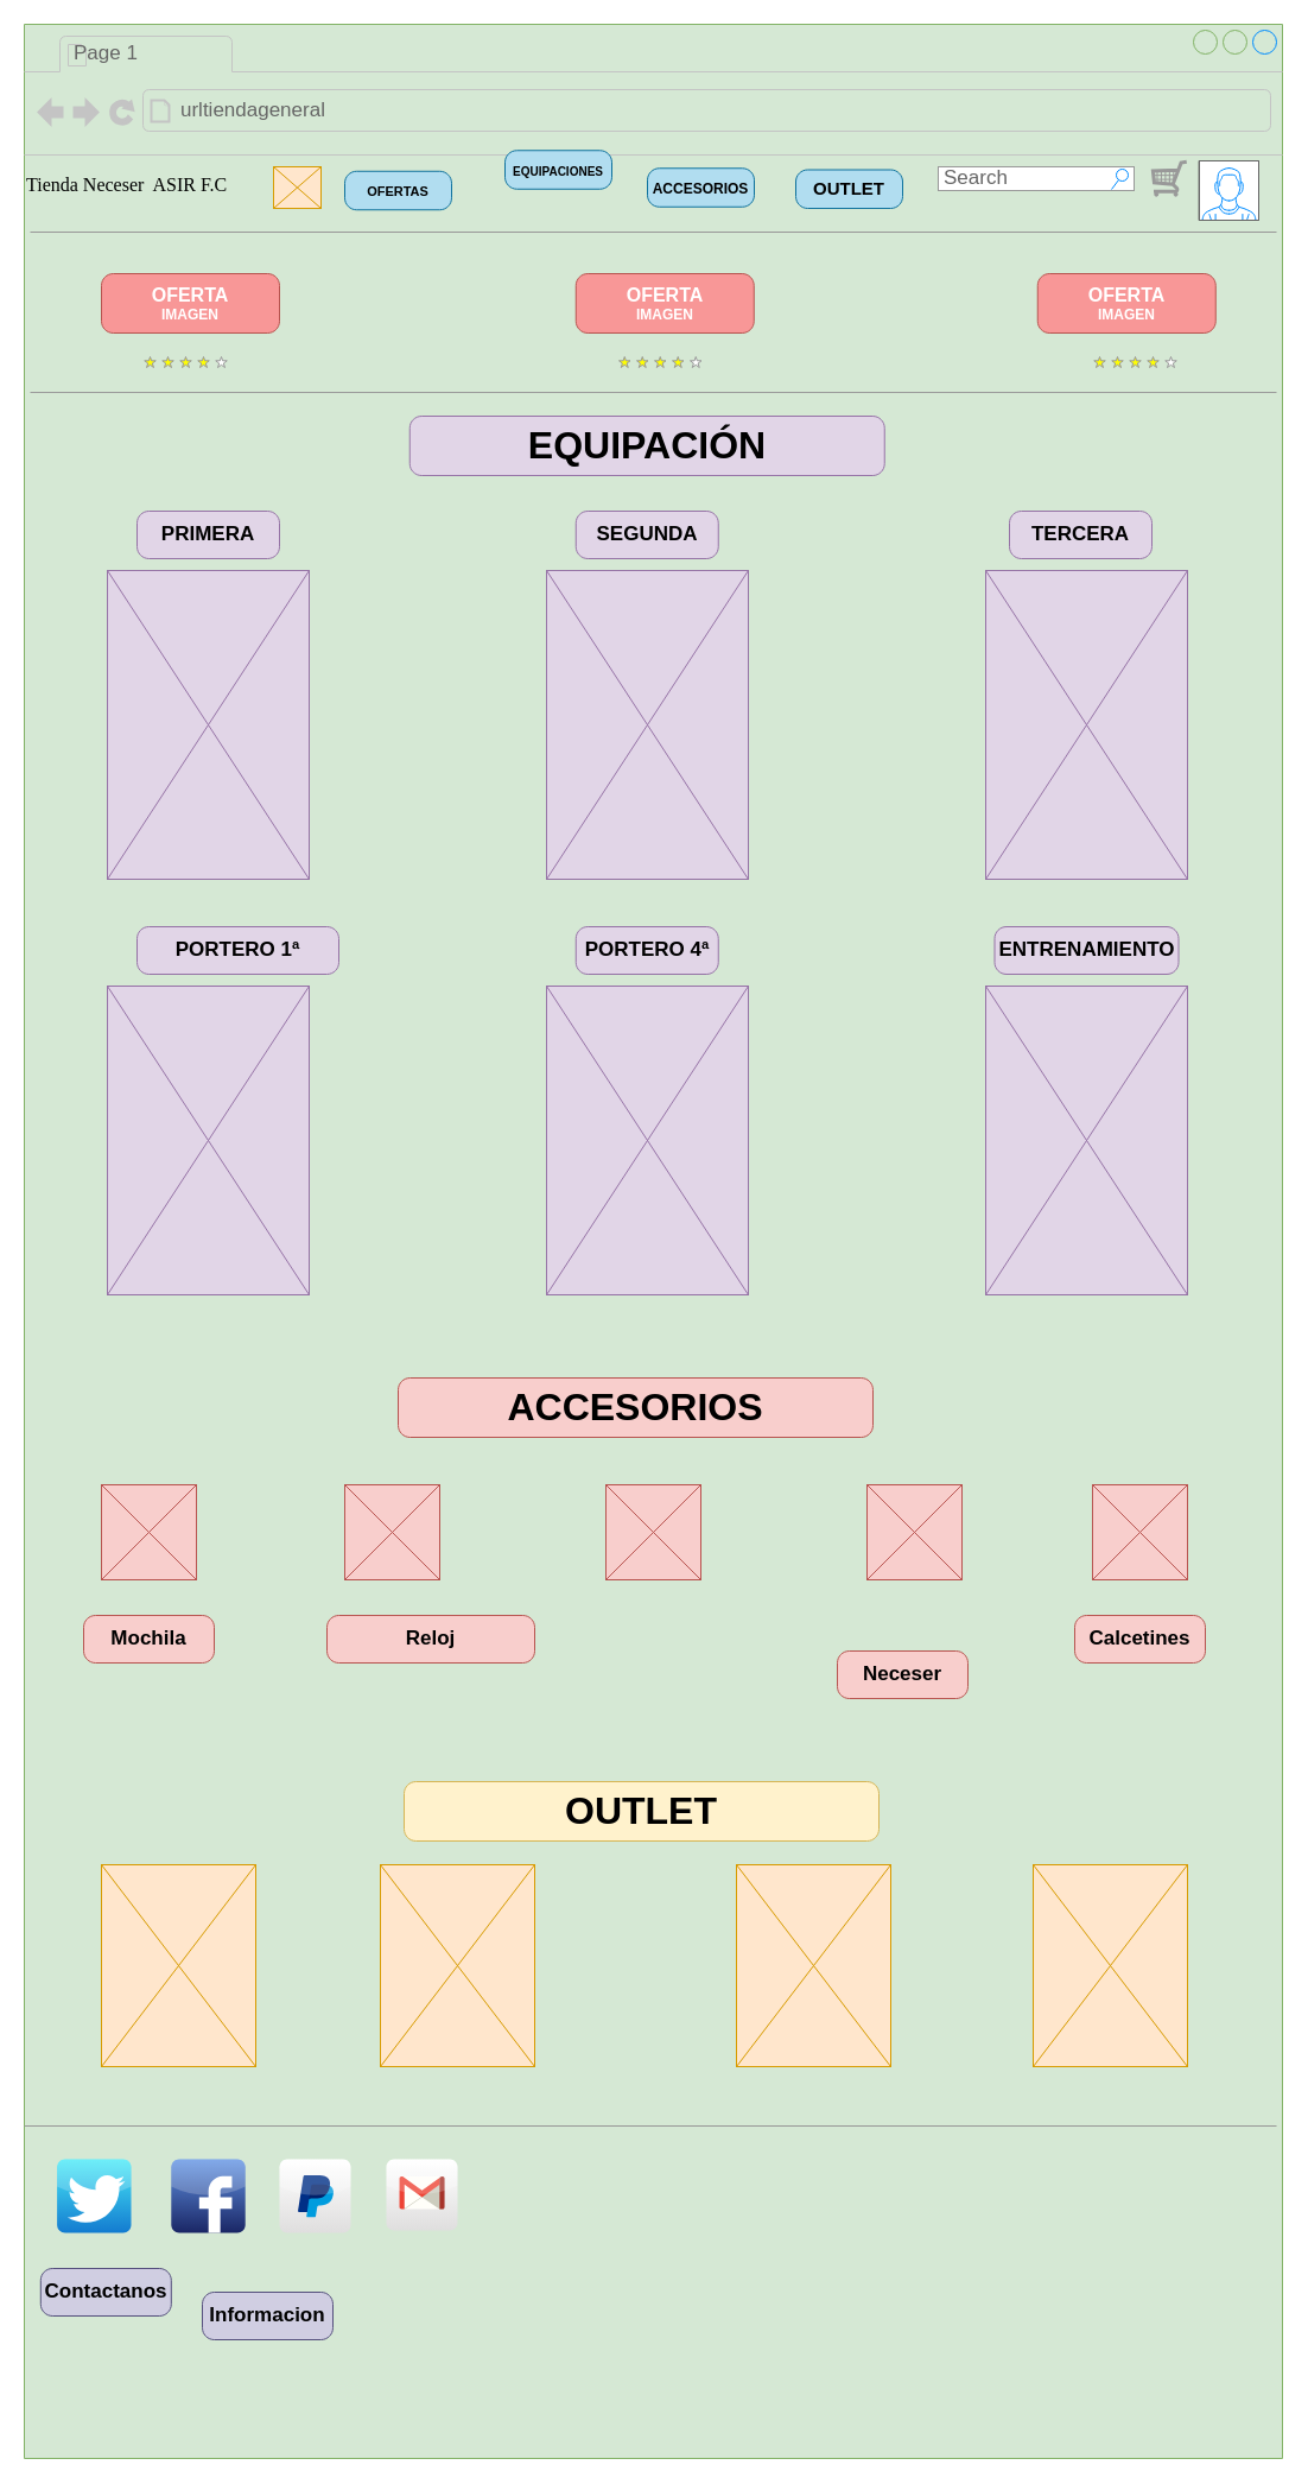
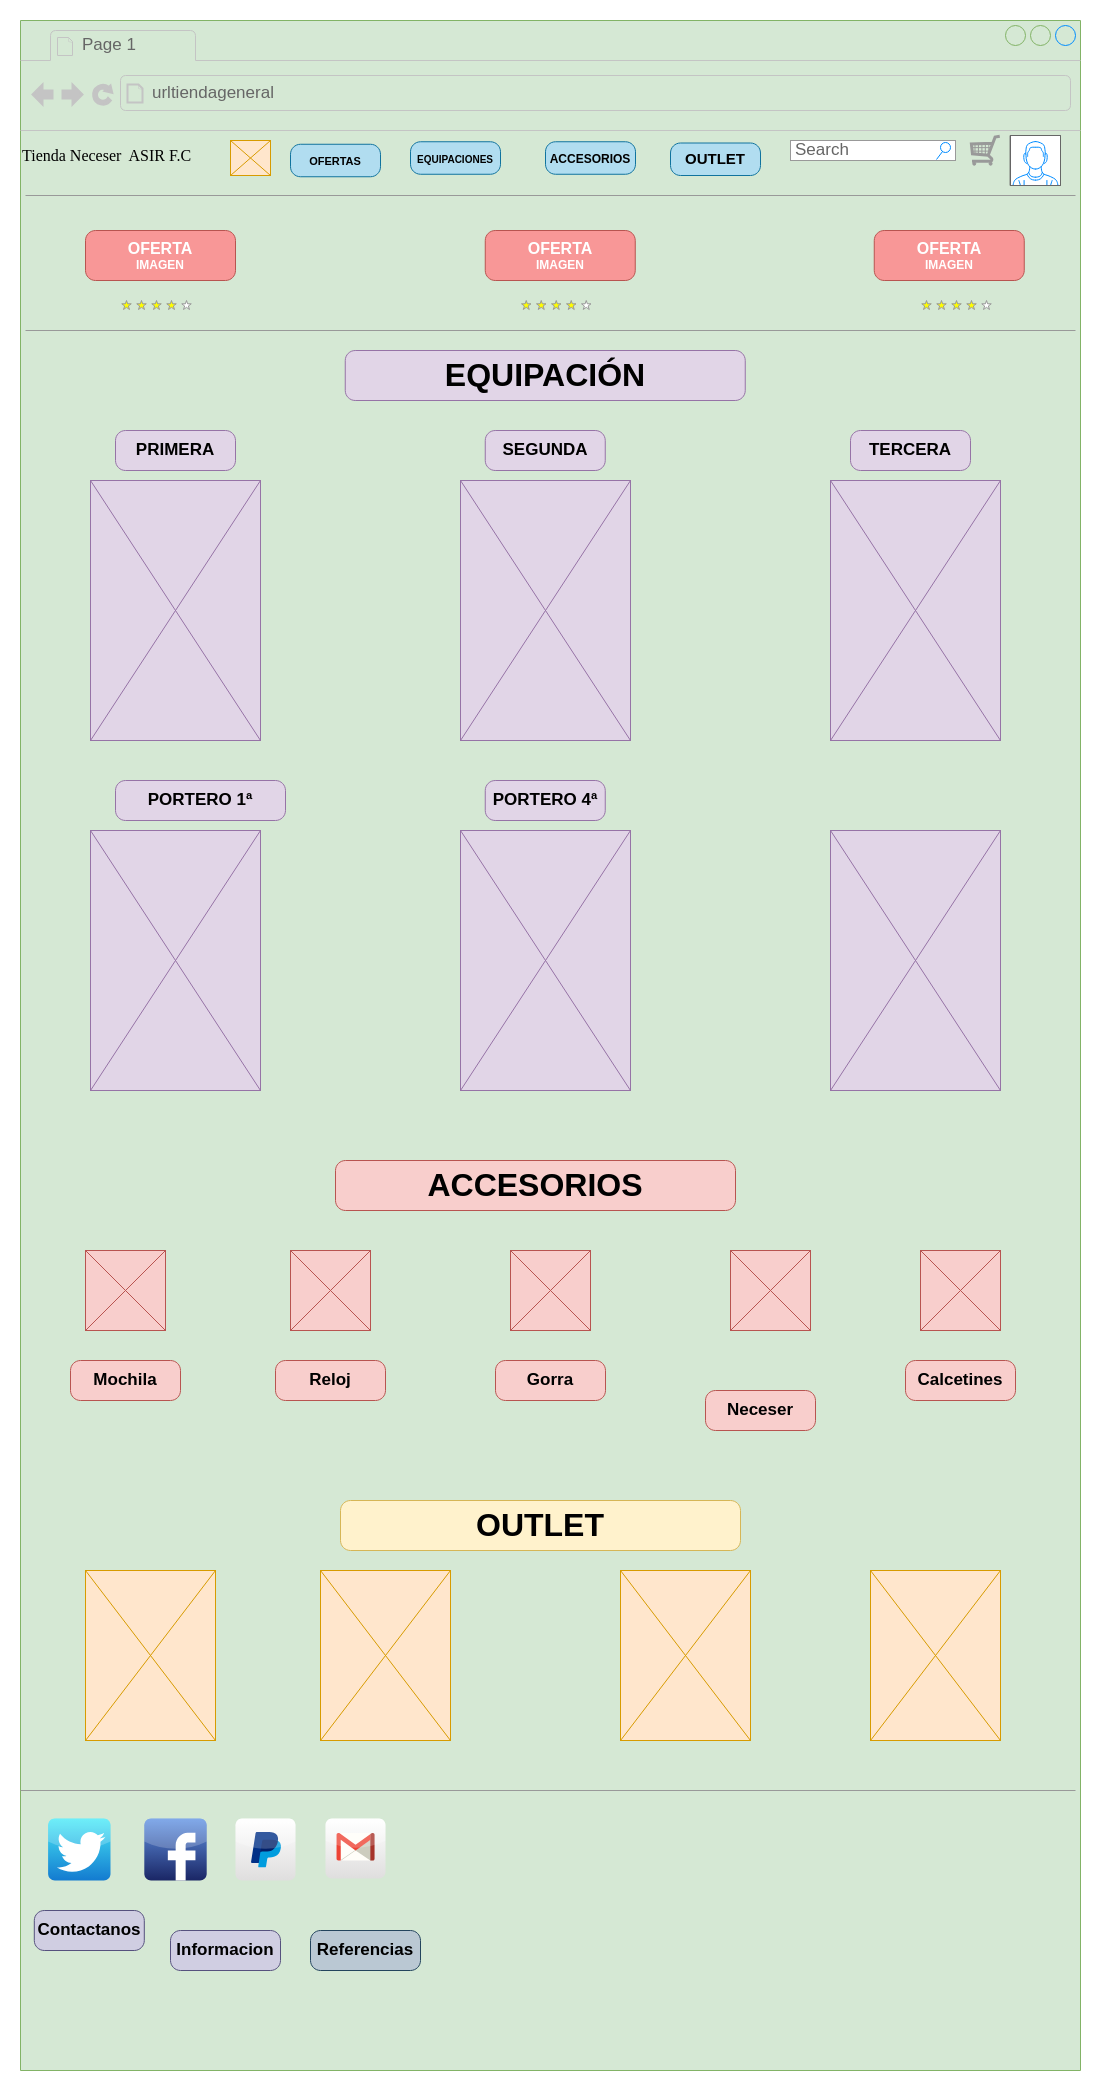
- <mxCell id="3" value="Page 1" style="strokeWidth=1;shadow=0;dashed=0;align=center;html=1;shape=mxgraph.mockup.containers.anchor;fontSize=17;fontColor=#666666;align=left;" parent="2" vertex="1"><mxGeometry x="40" y="12" width="110" height="26" as="geometry" /></mxCell>
+ <mxCell id="3" value="Page 1" style="strokeWidth=1;shadow=0;dashed=0;align=center;html=1;shape=mxgraph.mockup.containers.anchor;fontSize=17;fontColor=#666666;align=left;" parent="2" vertex="1"><mxGeometry x="60" y="12" width="110" height="26" as="geometry" /></mxCell>
- <mxCell id="47" value="&lt;font style=&quot;font-size: 10px;&quot;&gt;EQUIPACIONES&lt;/font&gt;" style="strokeWidth=1;shadow=0;dashed=0;align=center;html=1;shape=mxgraph.mockup.buttons.button;strokeColor=#10739e;mainText=;buttonStyle=round;fontSize=17;fontStyle=1;fillColor=#b1ddf0;whiteSpace=wrap;" vertex="1" parent="2"><mxGeometry x="405" y="106.25" width="90" height="32.5" as="geometry" /></mxCell>
+ <mxCell id="47" value="&lt;font style=&quot;font-size: 10px;&quot;&gt;EQUIPACIONES&lt;/font&gt;" style="strokeWidth=1;shadow=0;dashed=0;align=center;html=1;shape=mxgraph.mockup.buttons.button;strokeColor=#10739e;mainText=;buttonStyle=round;fontSize=17;fontStyle=1;fillColor=#b1ddf0;whiteSpace=wrap;" vertex="1" parent="2"><mxGeometry x="390" y="121.25" width="90" height="32.5" as="geometry" /></mxCell>
- <mxCell id="25" value="ENTRENAMIENTO" style="strokeWidth=1;shadow=0;dashed=0;align=center;html=1;shape=mxgraph.mockup.buttons.button;strokeColor=#9673a6;mainText=;buttonStyle=round;fontSize=17;fontStyle=1;fillColor=#e1d5e7;whiteSpace=wrap;" vertex="1" parent="2"><mxGeometry x="817.5" y="760" width="155" height="40" as="geometry" /></mxCell>
- <mxCell id="34" value="Reloj" style="strokeWidth=1;shadow=0;dashed=0;align=center;html=1;shape=mxgraph.mockup.buttons.button;strokeColor=#b85450;mainText=;buttonStyle=round;fontSize=17;fontStyle=1;fillColor=#f8cecc;whiteSpace=wrap;" vertex="1" parent="2"><mxGeometry x="255" y="1340" width="175" height="40" as="geometry" /></mxCell>
+ <mxCell id="34" value="Reloj" style="strokeWidth=1;shadow=0;dashed=0;align=center;html=1;shape=mxgraph.mockup.buttons.button;strokeColor=#b85450;mainText=;buttonStyle=round;fontSize=17;fontStyle=1;fillColor=#f8cecc;whiteSpace=wrap;" vertex="1" parent="2"><mxGeometry x="255" y="1340" width="110" height="40" as="geometry" /></mxCell>
+ <mxCell id="35" value="Gorra" style="strokeWidth=1;shadow=0;dashed=0;align=center;html=1;shape=mxgraph.mockup.buttons.button;strokeColor=#b85450;mainText=;buttonStyle=round;fontSize=17;fontStyle=1;fillColor=#f8cecc;whiteSpace=wrap;" vertex="1" parent="2"><mxGeometry x="475" y="1340" width="110" height="40" as="geometry" /></mxCell>
+ <mxCell id="60" value="Referencias" style="strokeWidth=1;shadow=0;dashed=0;align=center;html=1;shape=mxgraph.mockup.buttons.button;strokeColor=#23445d;mainText=;buttonStyle=round;fontSize=17;fontStyle=1;fillColor=#bac8d3;whiteSpace=wrap;" vertex="1" parent="2"><mxGeometry x="290" y="1910" width="110" height="40" as="geometry" /></mxCell>
